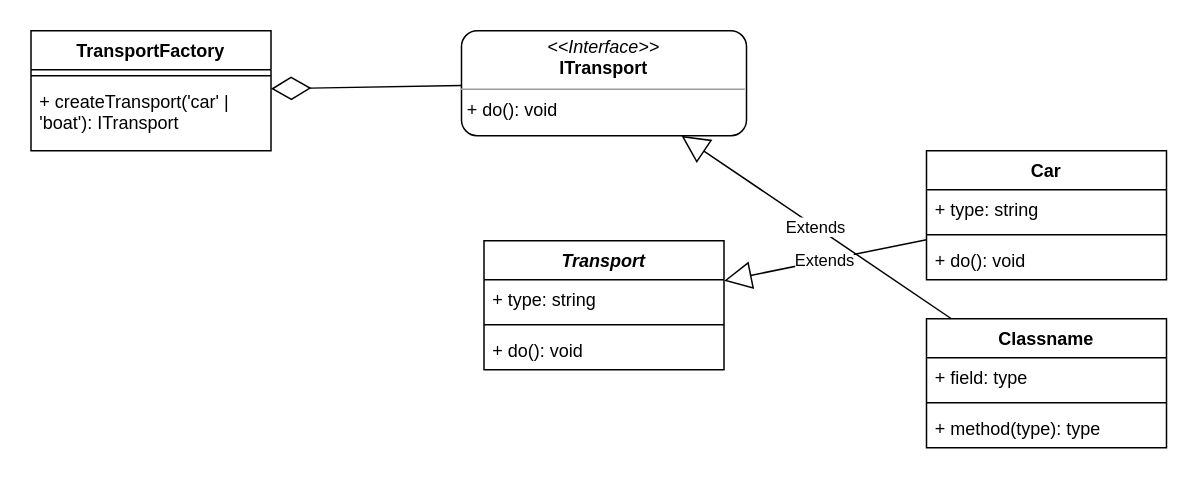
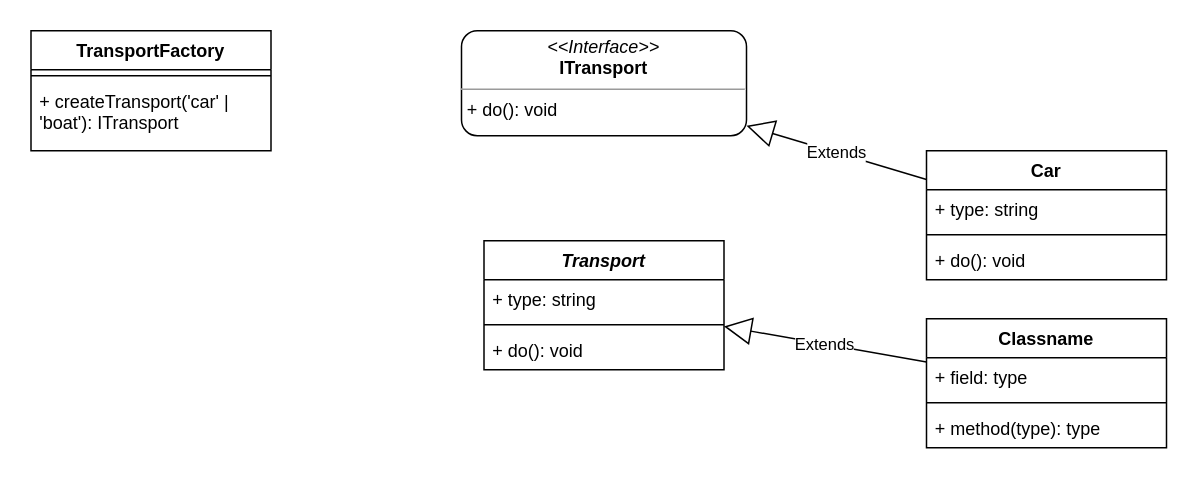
- <mxCell id="20" value="" style="endArrow=diamondThin;endFill=0;endSize=24;html=1;rounded=0;" edge="1" parent="1" source="2" target="17"><mxGeometry width="160" relative="1" as="geometry"><mxPoint x="270" y="30" as="sourcePoint" /><mxPoint x="260" y="150" as="targetPoint" /></mxGeometry></mxCell>
- <mxCell id="16" value="Extends" style="endArrow=block;endSize=16;endFill=0;html=1;rounded=0;" edge="1" parent="1" source="12" target="2"><mxGeometry width="160" relative="1" as="geometry"><mxPoint x="457" y="320" as="sourcePoint" /><mxPoint x="617" y="320" as="targetPoint" /></mxGeometry></mxCell>
+ <mxCell id="16" value="Extends" style="endArrow=block;endSize=16;endFill=0;html=1;rounded=0;" edge="1" parent="1" source="12" target="3"><mxGeometry width="160" relative="1" as="geometry"><mxPoint x="457" y="320" as="sourcePoint" /><mxPoint x="617" y="320" as="targetPoint" /></mxGeometry></mxCell>
- <mxCell id="7" value="Extends" style="endArrow=block;endSize=16;endFill=0;html=1;rounded=0;" edge="1" parent="1" source="8" target="3"><mxGeometry width="160" relative="1" as="geometry"><mxPoint x="467" y="310" as="sourcePoint" /><mxPoint x="627" y="310" as="targetPoint" /></mxGeometry></mxCell>
+ <mxCell id="7" value="Extends" style="endArrow=block;endSize=16;endFill=0;html=1;rounded=0;" edge="1" parent="1" source="8" target="2"><mxGeometry width="160" relative="1" as="geometry"><mxPoint x="467" y="310" as="sourcePoint" /><mxPoint x="627" y="310" as="targetPoint" /></mxGeometry></mxCell>
